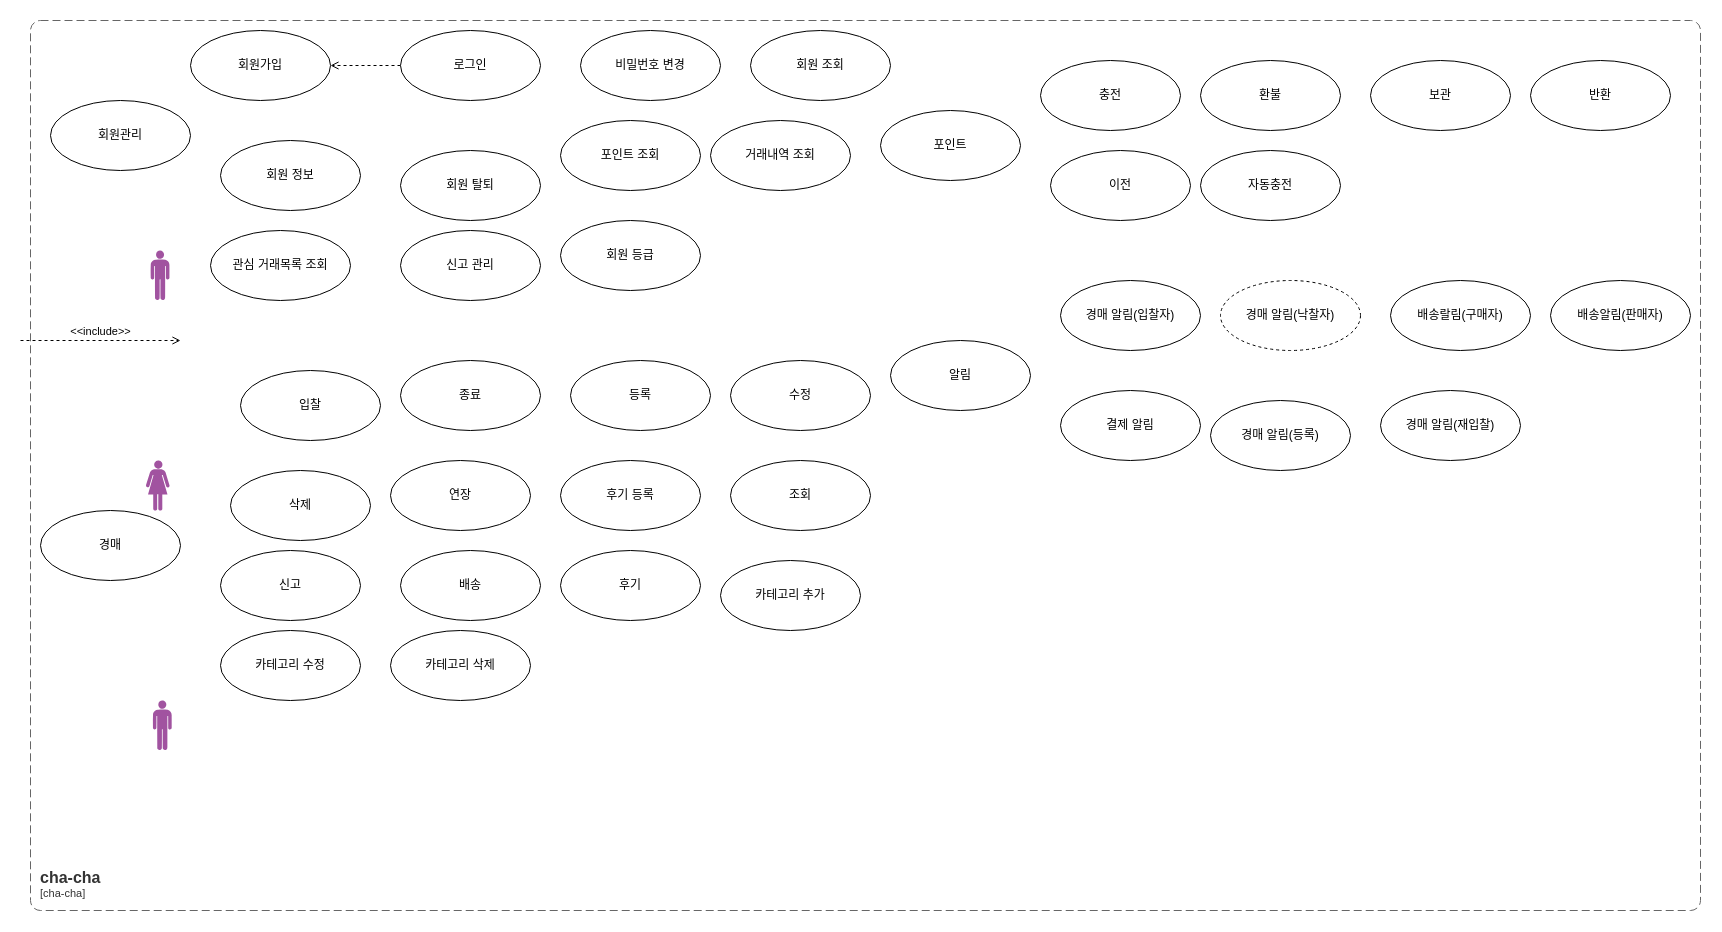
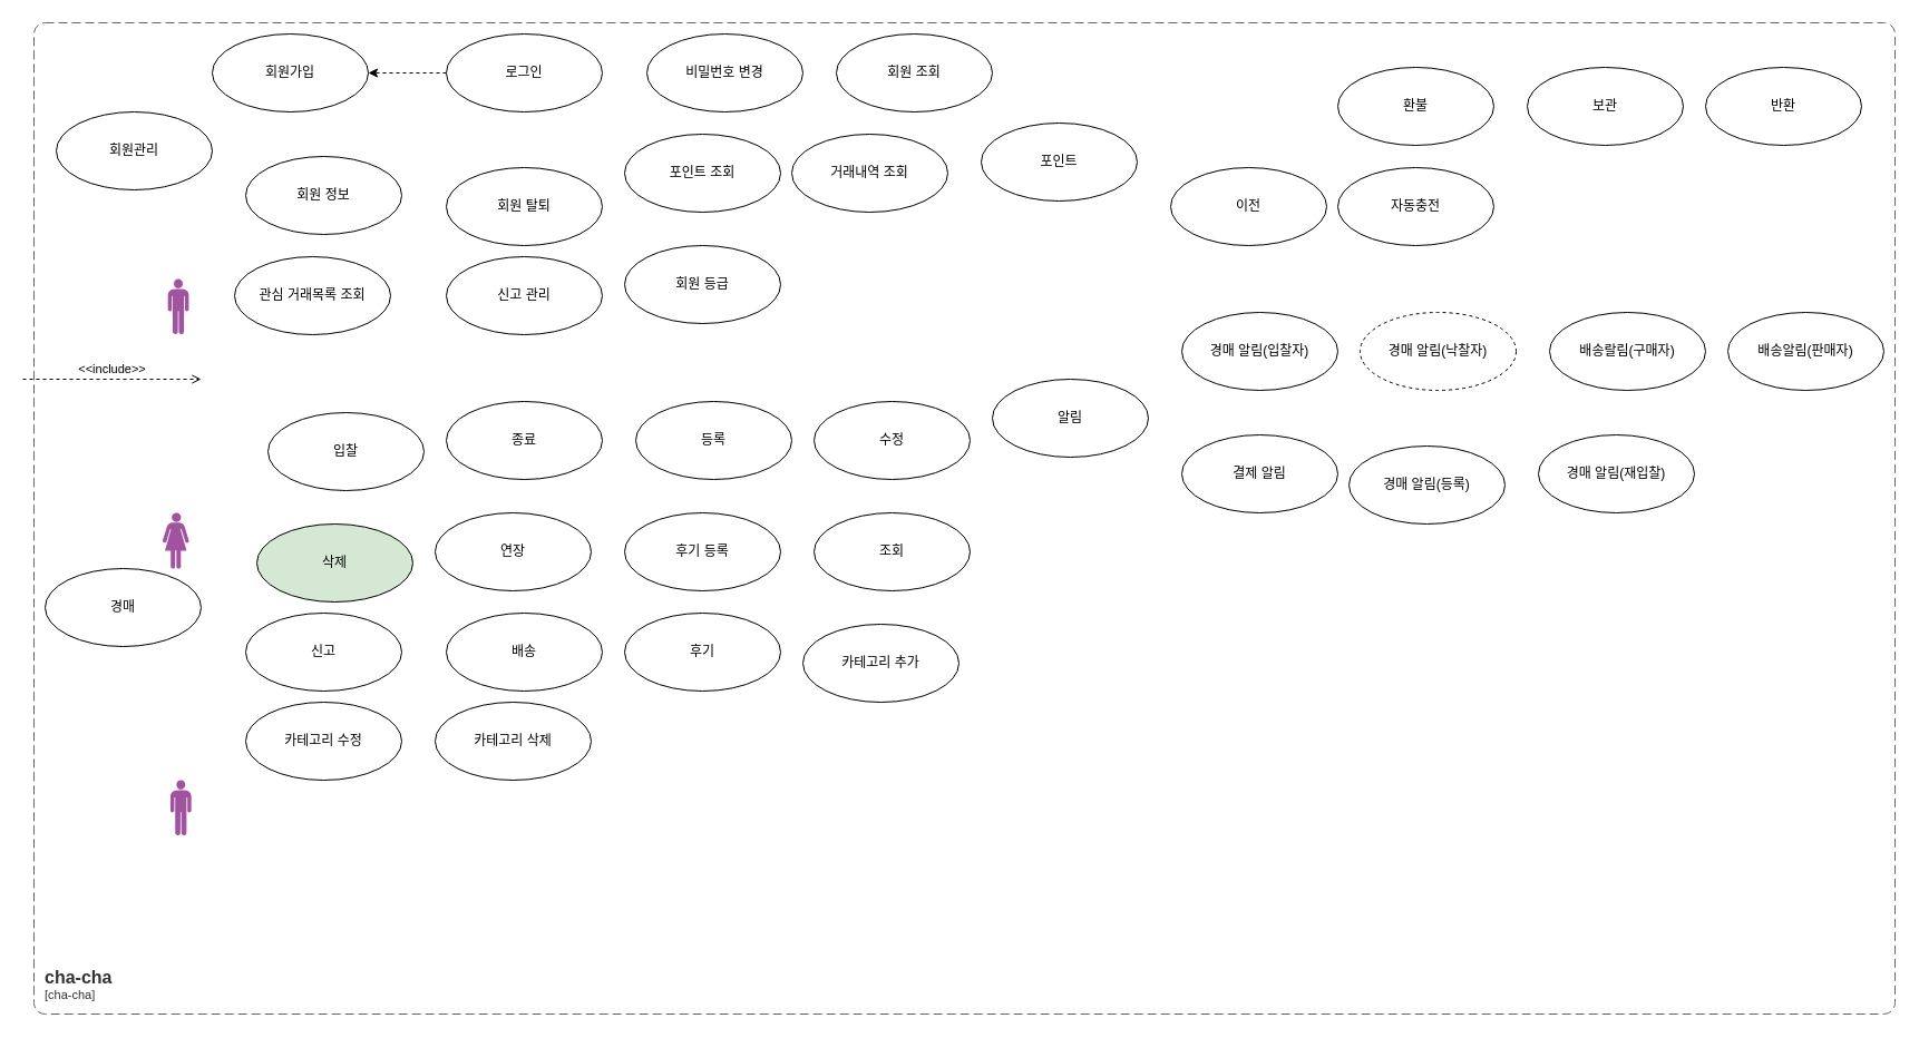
- <mxCell id="10" value="" style="edgeStyle=orthogonalEdgeStyle;rounded=0;orthogonalLoop=1;jettySize=auto;html=1;dashed=1;endArrow=open;" edge="1" parent="1" source="11" target="3"><mxGeometry relative="1" as="geometry" /></mxCell>
+ <mxCell id="10" value="" style="edgeStyle=orthogonalEdgeStyle;rounded=0;orthogonalLoop=1;jettySize=auto;html=1;dashed=1;" edge="1" parent="1" source="11" target="3"><mxGeometry relative="1" as="geometry" /></mxCell>
- <mxCell id="34" value="충전" style="ellipse;whiteSpace=wrap;html=1;" vertex="1" parent="1"><mxGeometry x="1040" y="60" width="140" height="70" as="geometry" /></mxCell>
- <mxCell id="30" value="삭제" style="ellipse;whiteSpace=wrap;html=1;" vertex="1" parent="1"><mxGeometry x="230" y="470" width="140" height="70" as="geometry" /></mxCell>
+ <mxCell id="30" value="삭제" style="ellipse;whiteSpace=wrap;html=1;fillColor=#d5e8d4;" vertex="1" parent="1"><mxGeometry x="230" y="470" width="140" height="70" as="geometry" /></mxCell>
